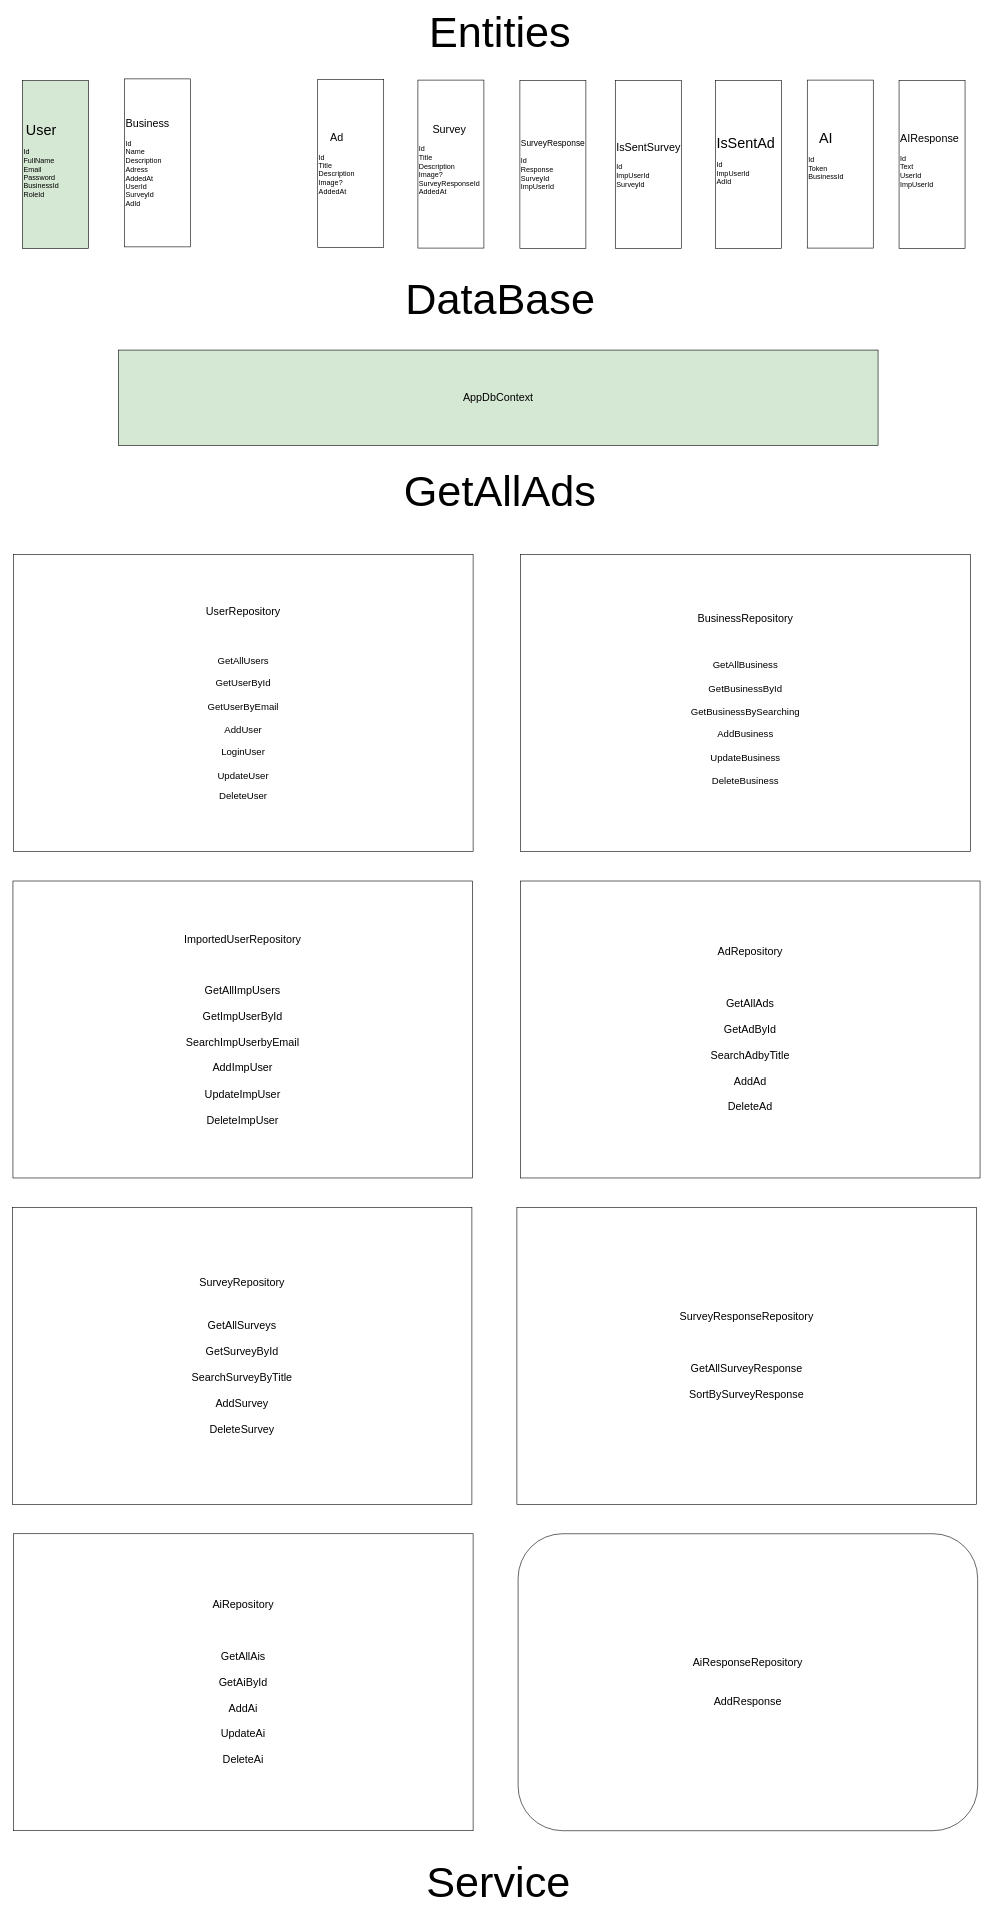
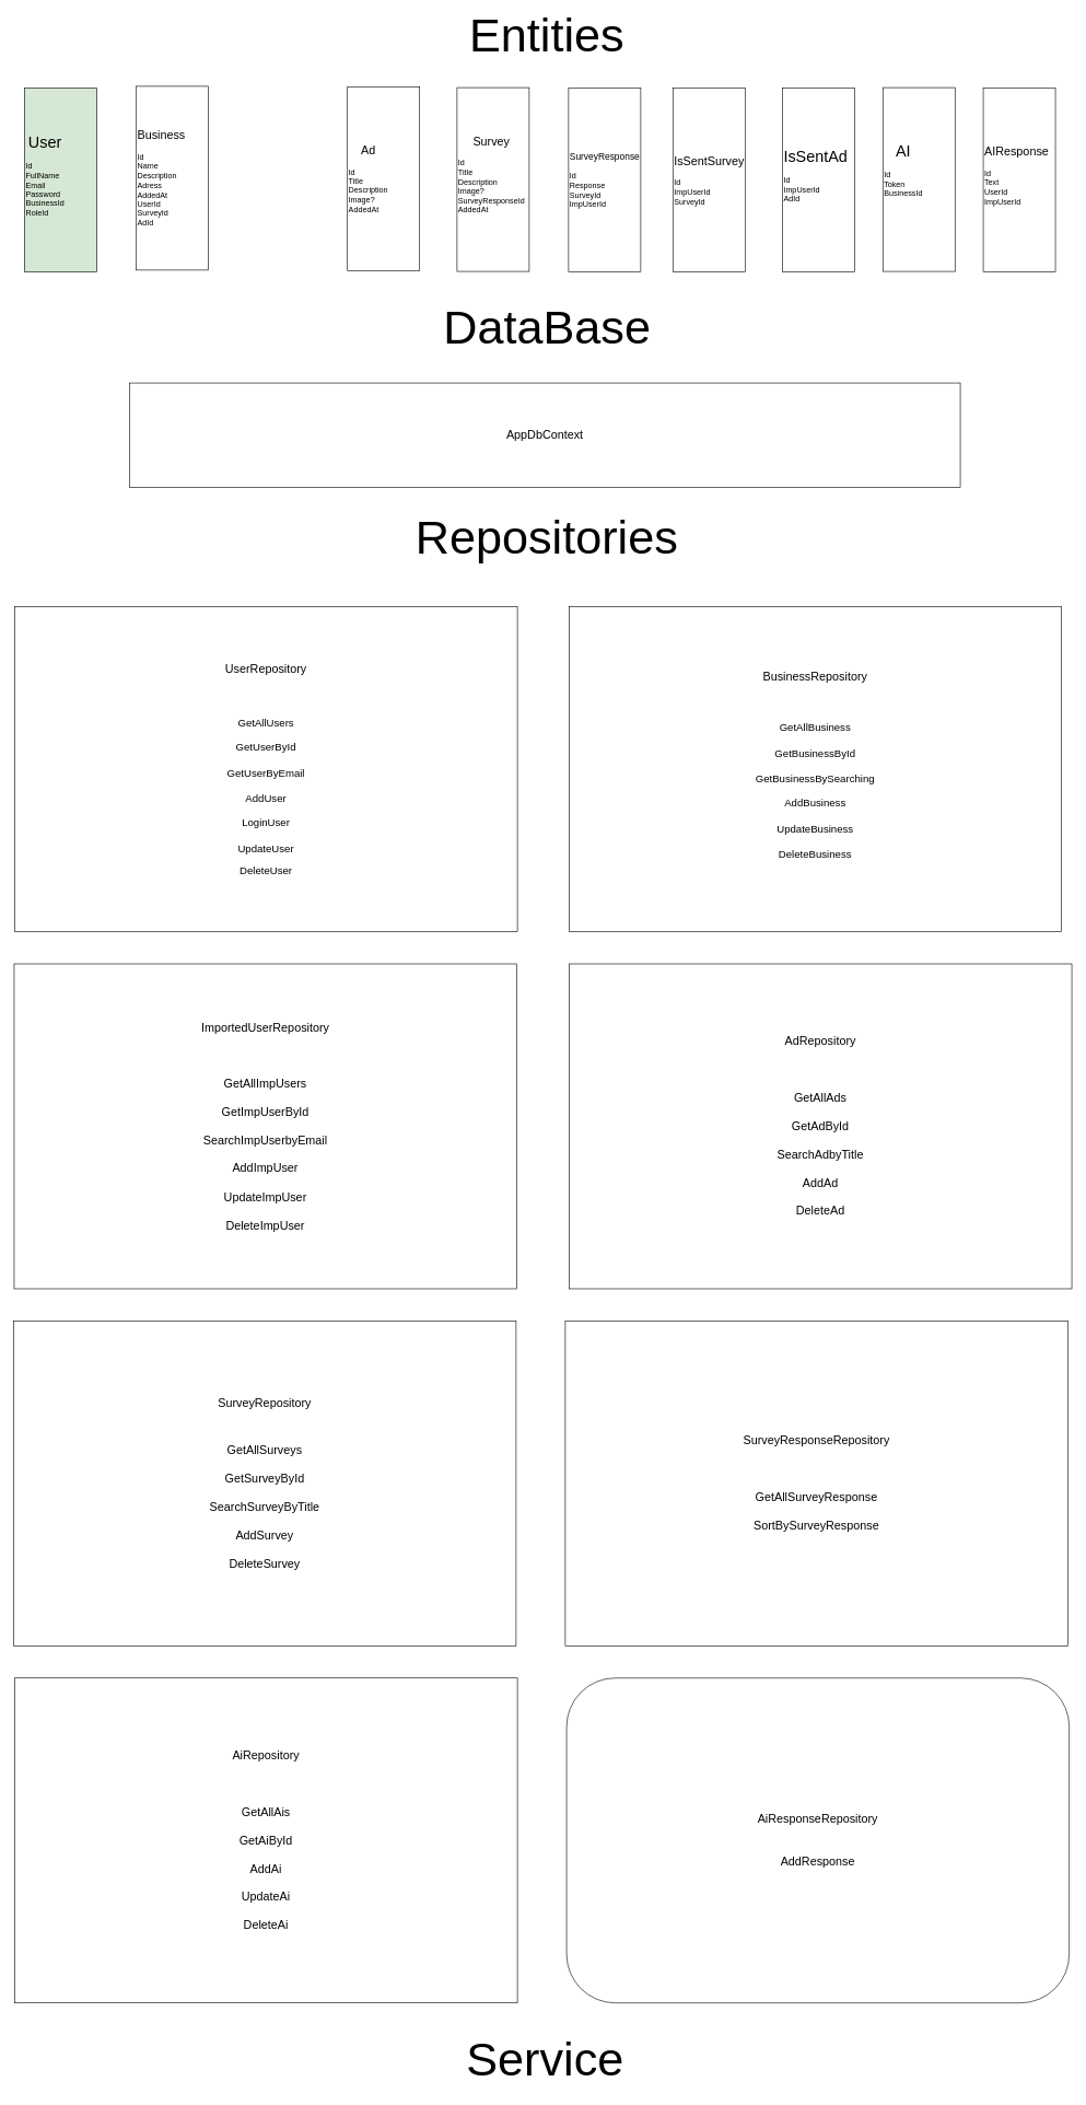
- <mxCell id="12" value="&lt;font style=&quot;font-size: 18px;&quot;&gt;AppDbContext&lt;/font&gt;" style="rounded=0;whiteSpace=wrap;html=1;fillColor=#d5e8d4;" vertex="1" parent="1"><mxGeometry x="197" y="583" width="1266" height="159" as="geometry" /></mxCell>
+ <mxCell id="12" value="&lt;font style=&quot;font-size: 18px;&quot;&gt;AppDbContext&lt;/font&gt;" style="rounded=0;whiteSpace=wrap;html=1;" vertex="1" parent="1"><mxGeometry x="197" y="583" width="1266" height="159" as="geometry" /></mxCell>
- <mxCell id="16" value="&lt;font style=&quot;font-size: 72px;&quot;&gt;GetAllAds&lt;/font&gt;" style="text;html=1;align=center;verticalAlign=middle;whiteSpace=wrap;rounded=0;" vertex="1" parent="1"><mxGeometry x="580" y="771" width="506" height="95" as="geometry" /></mxCell>
+ <mxCell id="16" value="&lt;font style=&quot;font-size: 72px;&quot;&gt;Repositories&lt;/font&gt;" style="text;html=1;align=center;verticalAlign=middle;whiteSpace=wrap;rounded=0;" vertex="1" parent="1"><mxGeometry x="580" y="771" width="506" height="95" as="geometry" /></mxCell>
